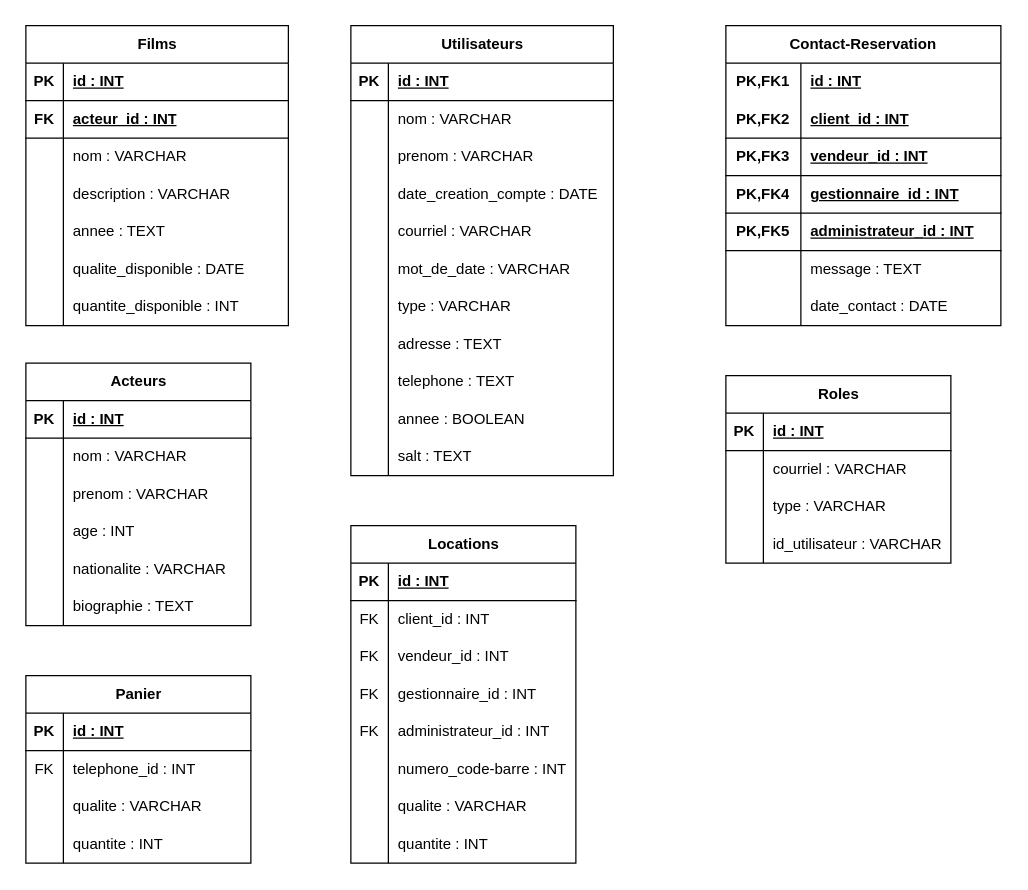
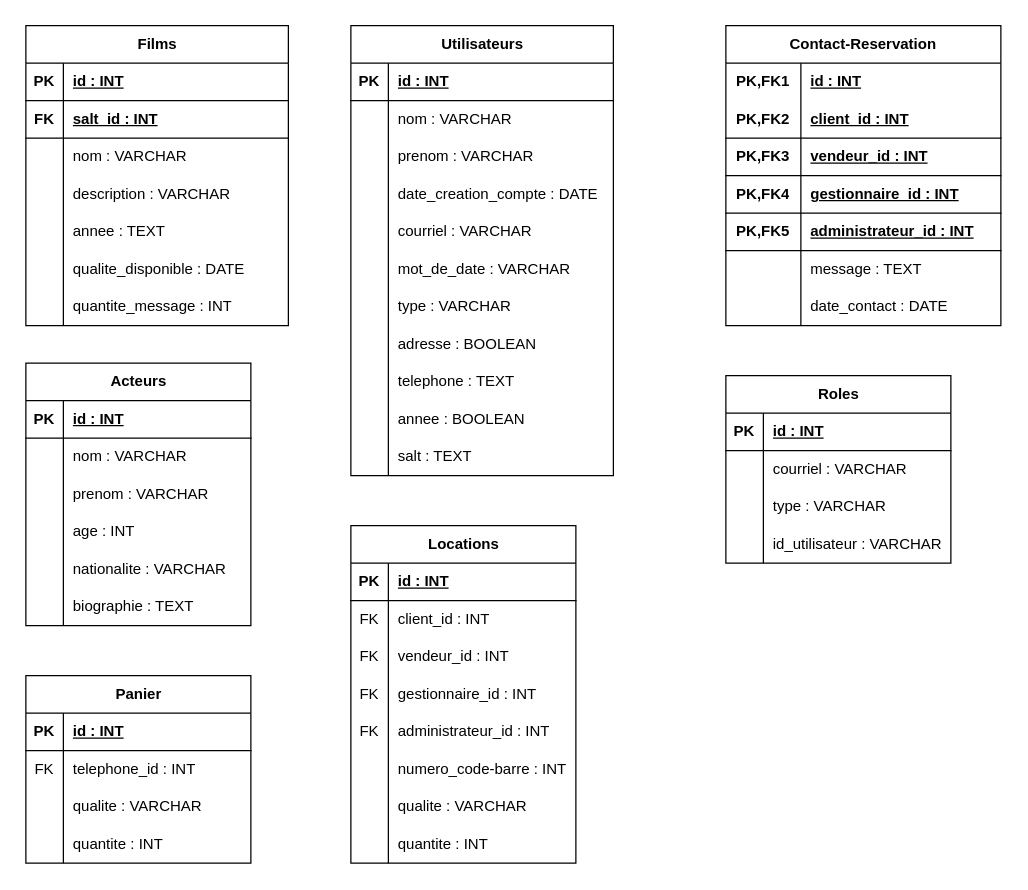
- <mxCell id="77" value="acteur_id : INT" style="shape=partialRectangle;connectable=0;fillColor=none;top=0;left=0;bottom=0;right=0;align=left;spacingLeft=6;fontStyle=5;overflow=hidden;whiteSpace=wrap;html=1;" vertex="1" parent="75"><mxGeometry x="30" width="180" height="30" as="geometry"><mxRectangle width="180" height="30" as="alternateBounds" /></mxGeometry></mxCell>
+ <mxCell id="77" value="salt_id : INT" style="shape=partialRectangle;connectable=0;fillColor=none;top=0;left=0;bottom=0;right=0;align=left;spacingLeft=6;fontStyle=5;overflow=hidden;whiteSpace=wrap;html=1;" vertex="1" parent="75"><mxGeometry x="30" width="180" height="30" as="geometry"><mxRectangle width="180" height="30" as="alternateBounds" /></mxGeometry></mxCell>
- <mxCell id="92" value="quantite_disponible : INT" style="shape=partialRectangle;connectable=0;fillColor=none;top=0;left=0;bottom=0;right=0;align=left;spacingLeft=6;overflow=hidden;whiteSpace=wrap;html=1;" vertex="1" parent="90"><mxGeometry x="30" width="180" height="30" as="geometry"><mxRectangle width="180" height="30" as="alternateBounds" /></mxGeometry></mxCell>
+ <mxCell id="92" value="quantite_message : INT" style="shape=partialRectangle;connectable=0;fillColor=none;top=0;left=0;bottom=0;right=0;align=left;spacingLeft=6;overflow=hidden;whiteSpace=wrap;html=1;" vertex="1" parent="90"><mxGeometry x="30" width="180" height="30" as="geometry"><mxRectangle width="180" height="30" as="alternateBounds" /></mxGeometry></mxCell>
- <mxCell id="26" value="adresse : TEXT" style="shape=partialRectangle;connectable=0;fillColor=none;top=0;left=0;bottom=0;right=0;align=left;spacingLeft=6;overflow=hidden;whiteSpace=wrap;html=1;" vertex="1" parent="24"><mxGeometry x="30" width="180" height="30" as="geometry"><mxRectangle width="180" height="30" as="alternateBounds" /></mxGeometry></mxCell>
+ <mxCell id="26" value="adresse : BOOLEAN" style="shape=partialRectangle;connectable=0;fillColor=none;top=0;left=0;bottom=0;right=0;align=left;spacingLeft=6;overflow=hidden;whiteSpace=wrap;html=1;" vertex="1" parent="24"><mxGeometry x="30" width="180" height="30" as="geometry"><mxRectangle width="180" height="30" as="alternateBounds" /></mxGeometry></mxCell>
